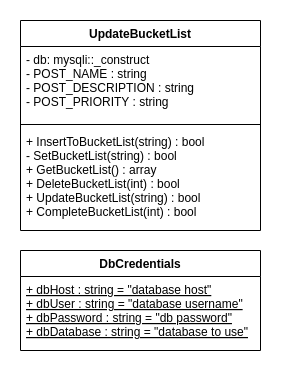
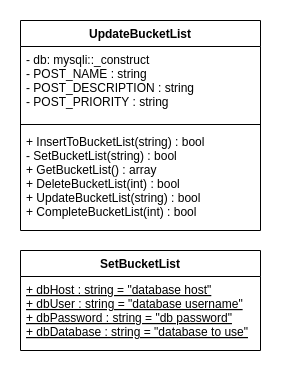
- <mxCell id="6" value="DbCredentials" style="swimlane;fontStyle=1;align=center;verticalAlign=top;childLayout=stackLayout;horizontal=1;startSize=26;horizontalStack=0;resizeParent=1;resizeParentMax=0;resizeLast=0;collapsible=1;marginBottom=0;" parent="1" vertex="1"><mxGeometry x="20" y="250" width="240" height="100" as="geometry" /></mxCell>
+ <mxCell id="6" value="SetBucketList" style="swimlane;fontStyle=1;align=center;verticalAlign=top;childLayout=stackLayout;horizontal=1;startSize=26;horizontalStack=0;resizeParent=1;resizeParentMax=0;resizeLast=0;collapsible=1;marginBottom=0;" parent="1" vertex="1"><mxGeometry x="20" y="250" width="240" height="100" as="geometry" /></mxCell>
